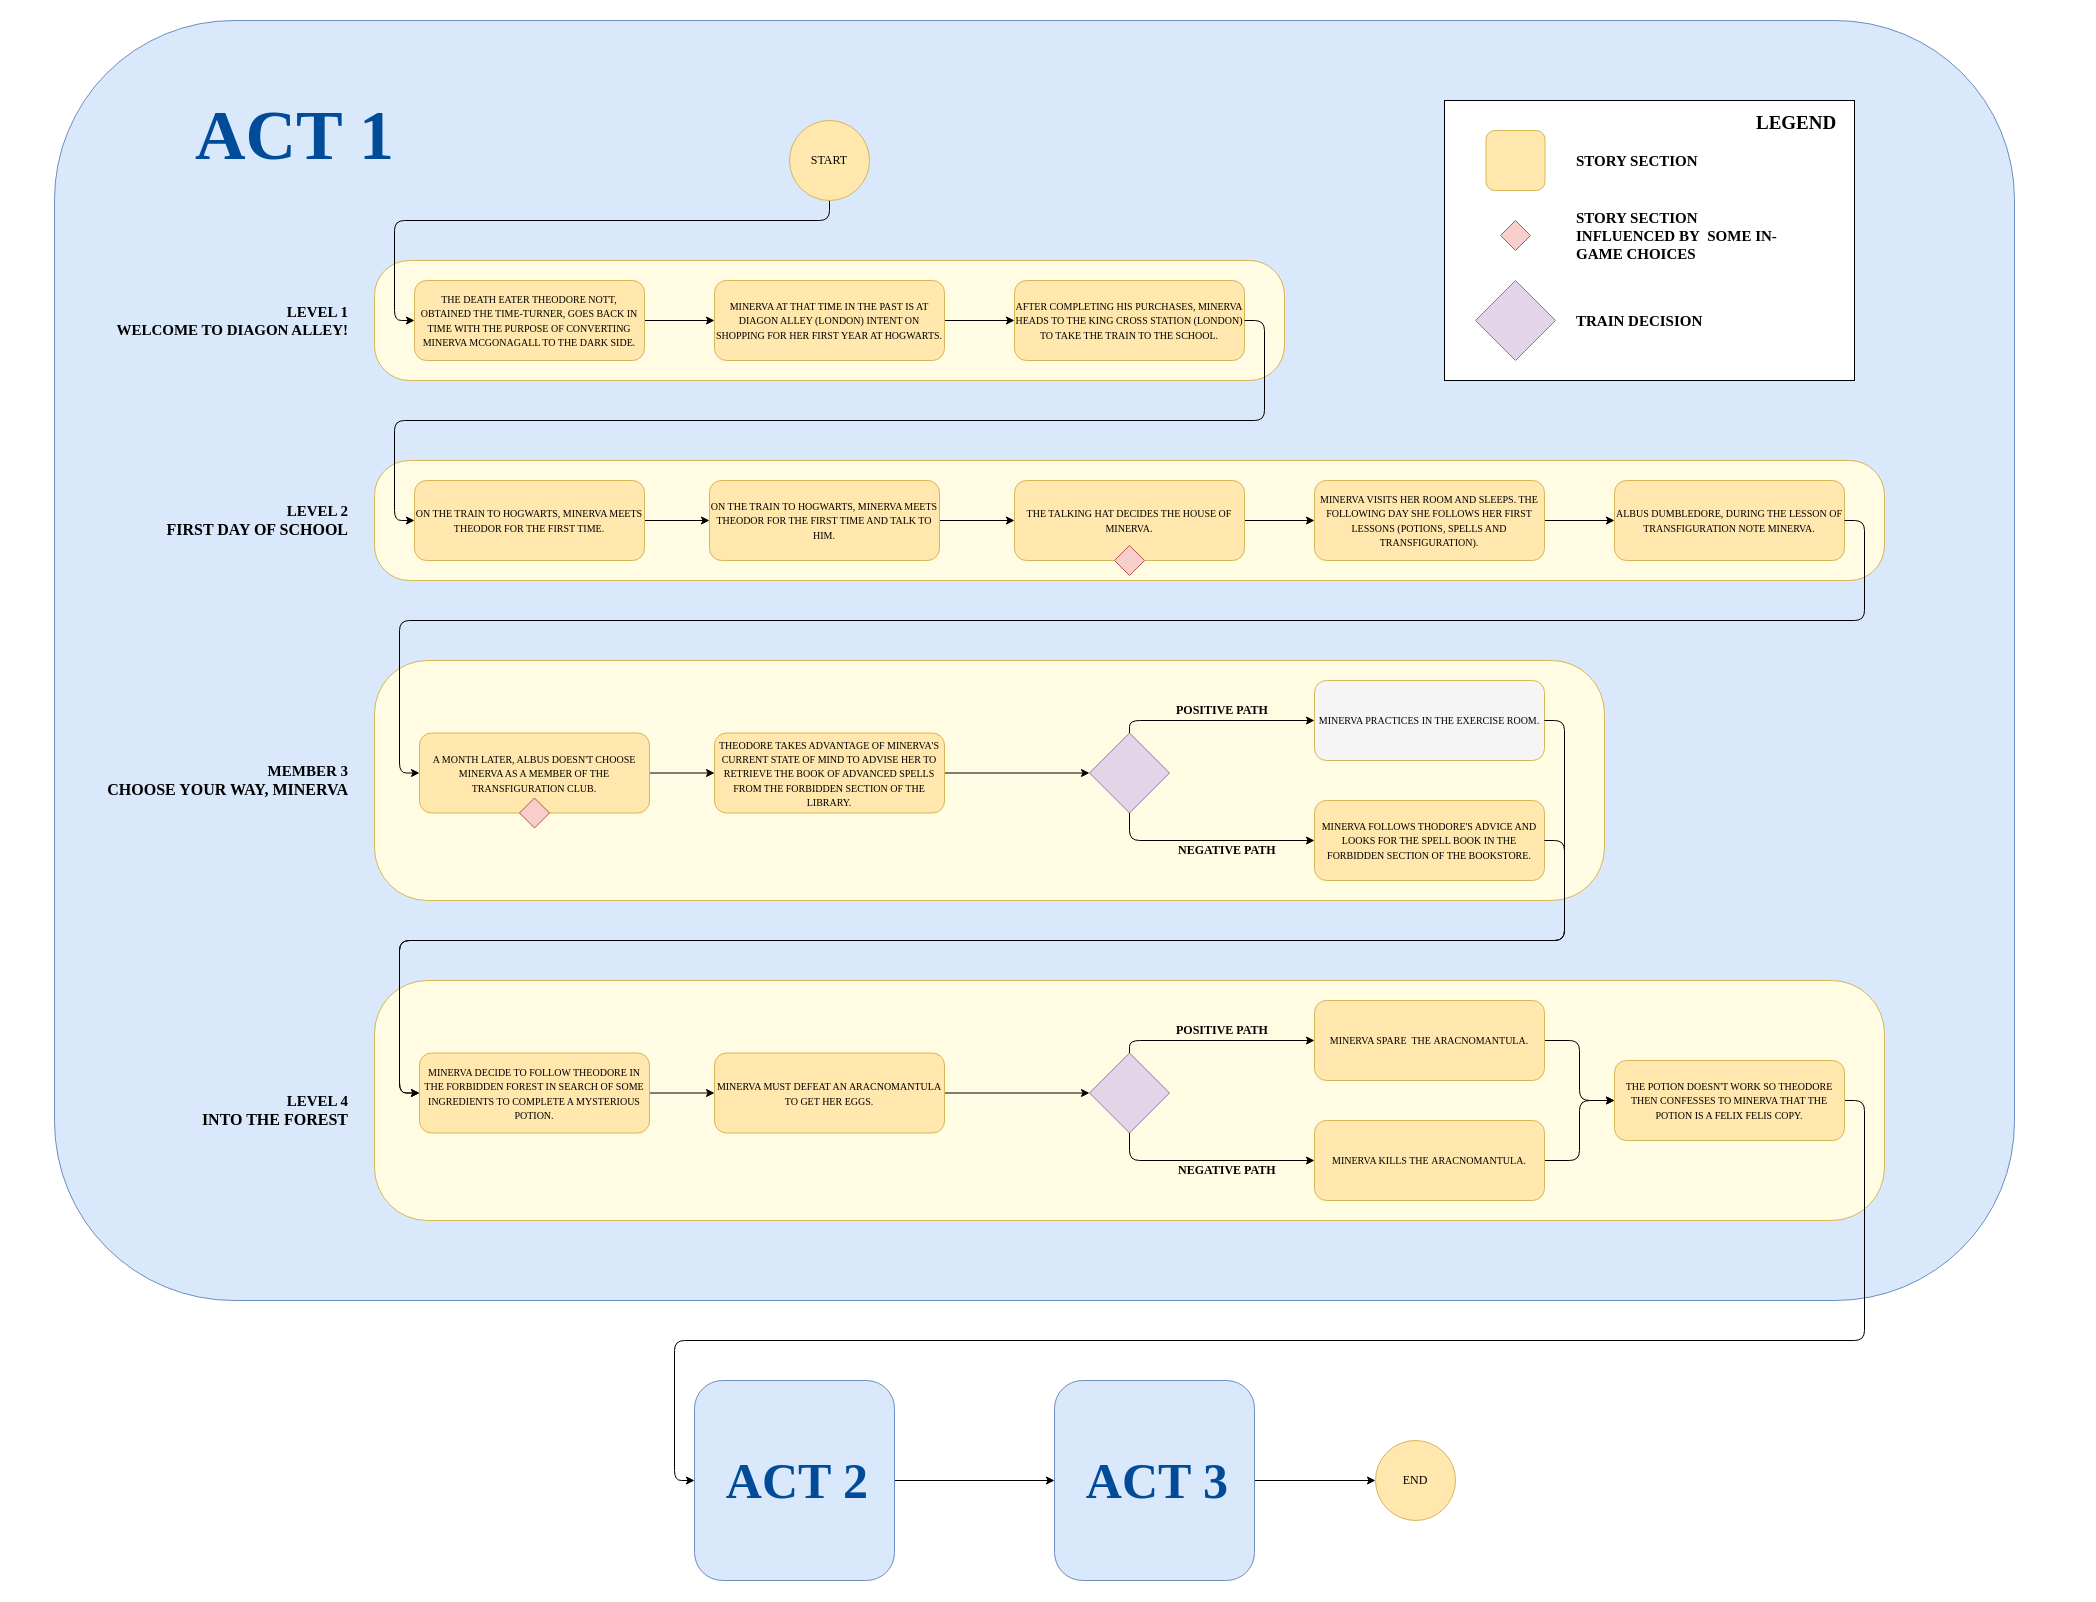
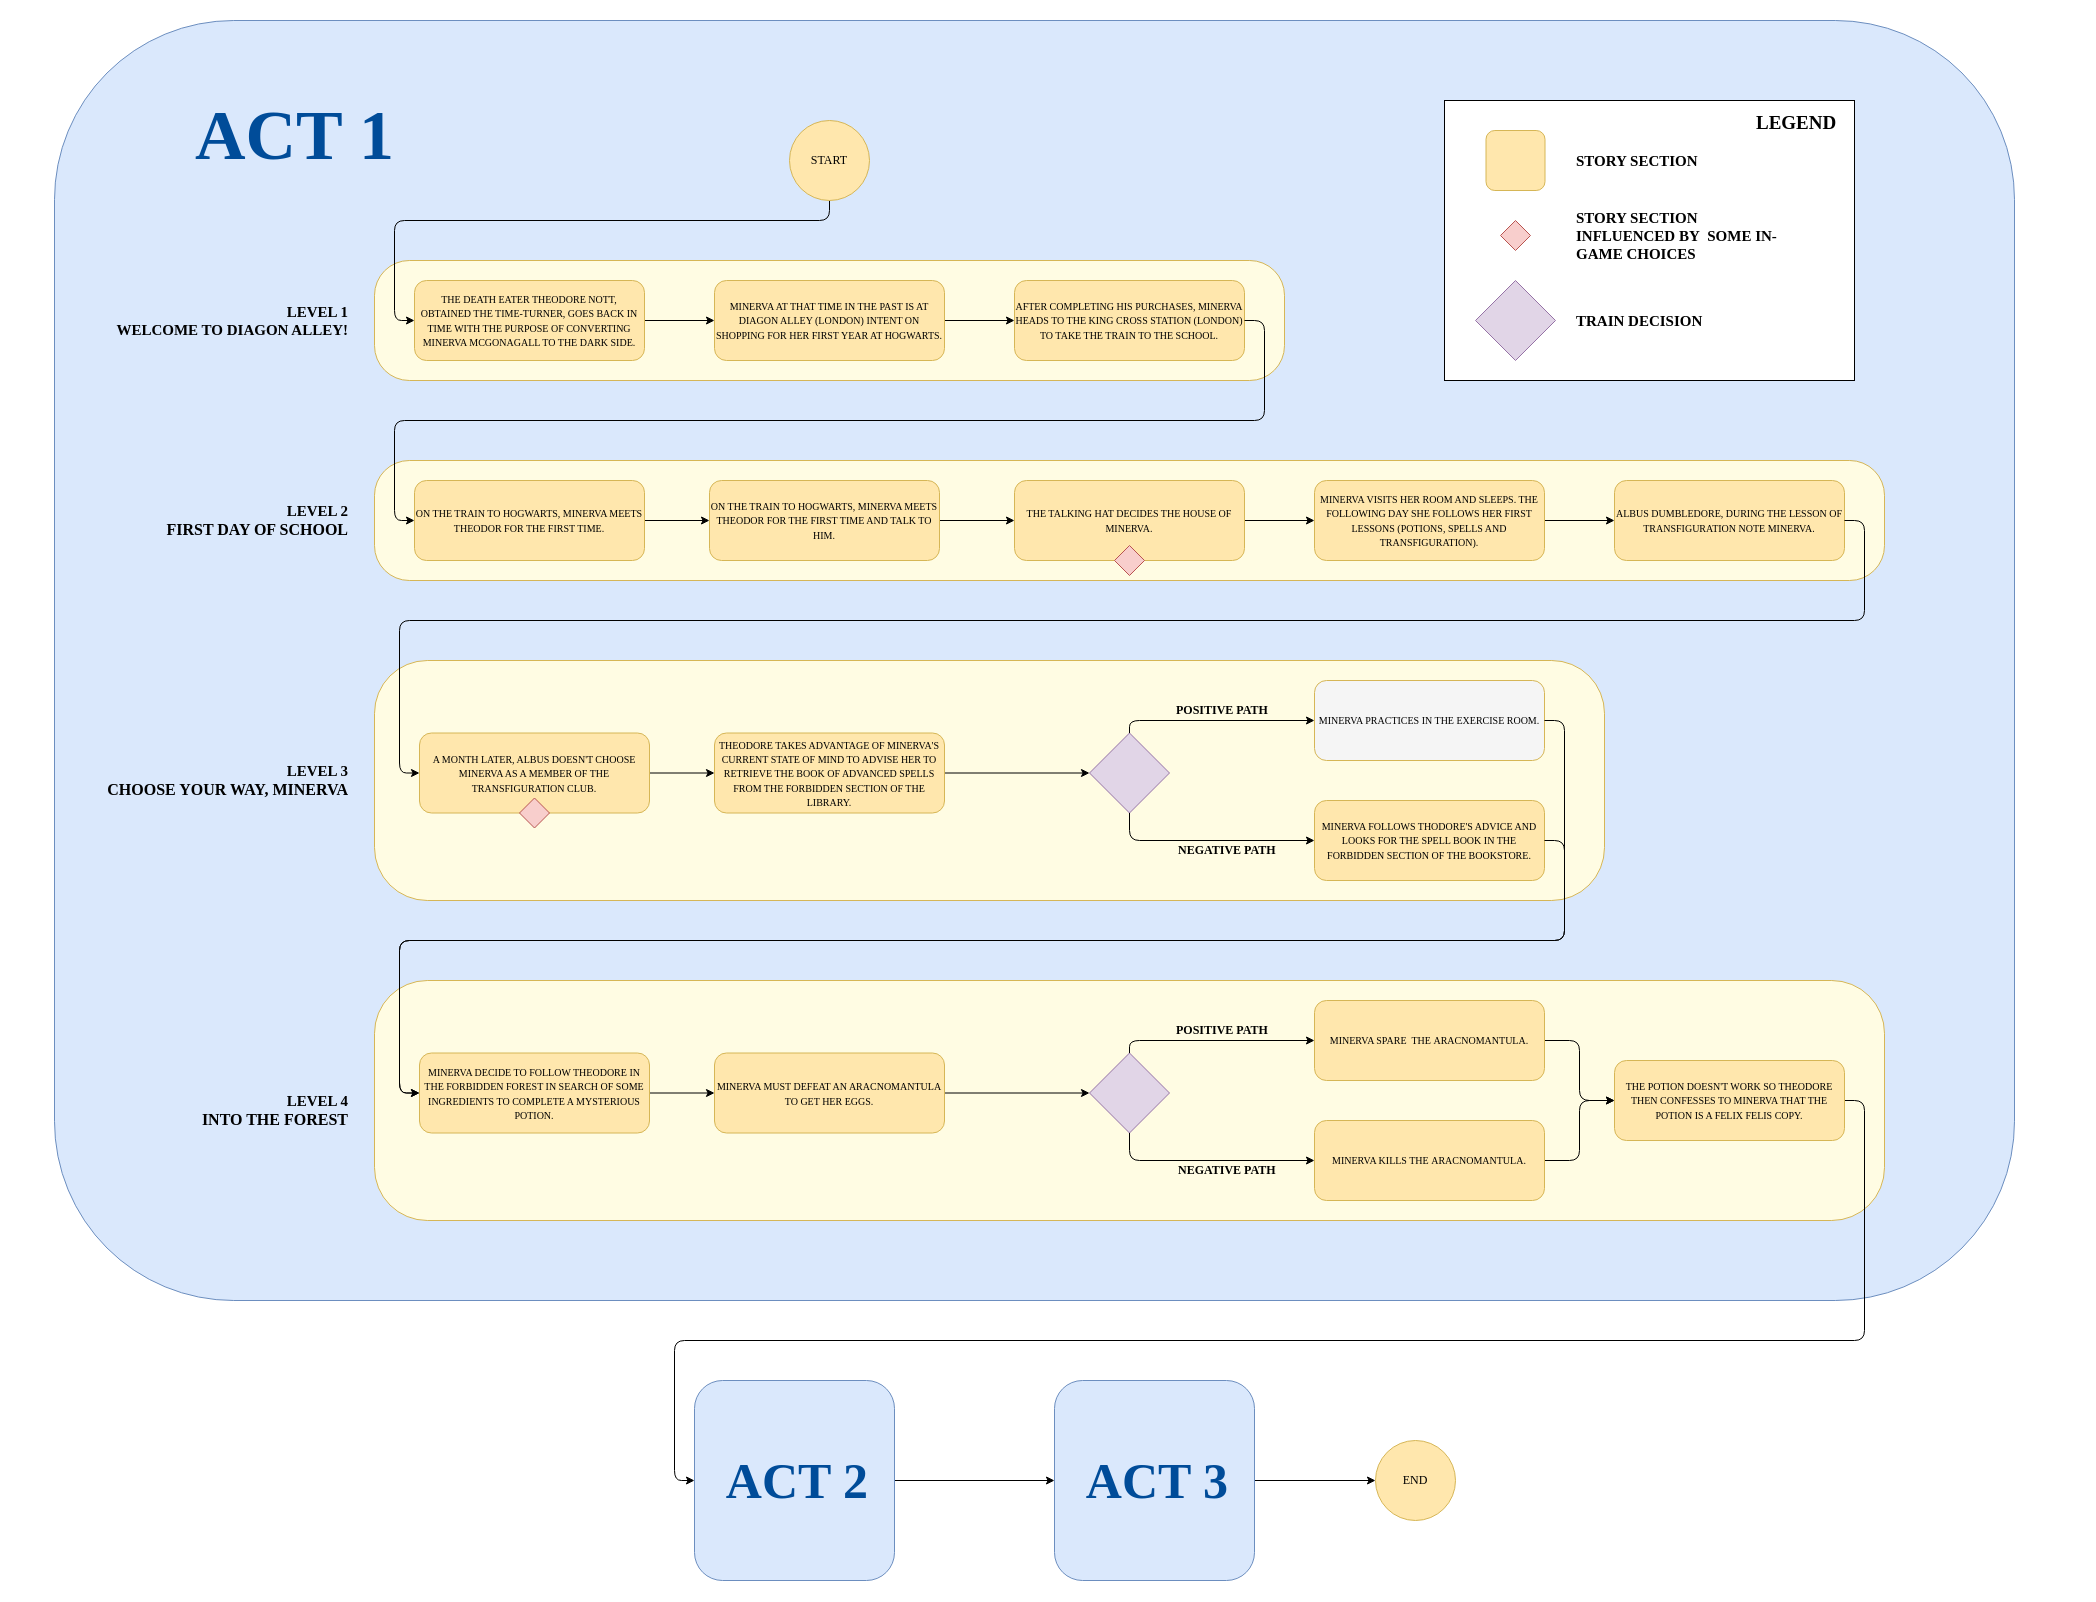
- <mxCell id="26" value="&lt;font&gt;&lt;b&gt;&lt;span style=&quot;font-size: 15px&quot;&gt;MEMBER 3&lt;br&gt;&lt;/span&gt;&lt;/b&gt;&lt;/font&gt;&lt;span id=&quot;docs-internal-guid-30da0924-7fff-7600-8625-f2de93955498&quot;&gt;&lt;span style=&quot;font-size: 12pt ; font-family: &amp;#34;comfortaa&amp;#34; , cursive ; background-color: transparent ; font-weight: 700 ; vertical-align: baseline&quot;&gt;CHOOSE YOUR WAY, MINERVA&lt;/span&gt;&lt;/span&gt;" style="text;html=1;strokeColor=none;fillColor=none;align=right;verticalAlign=middle;whiteSpace=wrap;rounded=0;shadow=0;fontFamily=Comfortaa;fontSource=https%3A%2F%2Ffonts.googleapis.com%2Fcss%3Ffamily%3DComfortaa;" vertex="1" parent="1"><mxGeometry x="20" y="770" width="330" height="20" as="geometry" /></mxCell>
+ <mxCell id="26" value="&lt;font&gt;&lt;b&gt;&lt;span style=&quot;font-size: 15px&quot;&gt;LEVEL 3&lt;br&gt;&lt;/span&gt;&lt;/b&gt;&lt;/font&gt;&lt;span id=&quot;docs-internal-guid-30da0924-7fff-7600-8625-f2de93955498&quot;&gt;&lt;span style=&quot;font-size: 12pt ; font-family: &amp;#34;comfortaa&amp;#34; , cursive ; background-color: transparent ; font-weight: 700 ; vertical-align: baseline&quot;&gt;CHOOSE YOUR WAY, MINERVA&lt;/span&gt;&lt;/span&gt;" style="text;html=1;strokeColor=none;fillColor=none;align=right;verticalAlign=middle;whiteSpace=wrap;rounded=0;shadow=0;fontFamily=Comfortaa;fontSource=https%3A%2F%2Ffonts.googleapis.com%2Fcss%3Ffamily%3DComfortaa;" vertex="1" parent="1"><mxGeometry x="20" y="770" width="330" height="20" as="geometry" /></mxCell>
